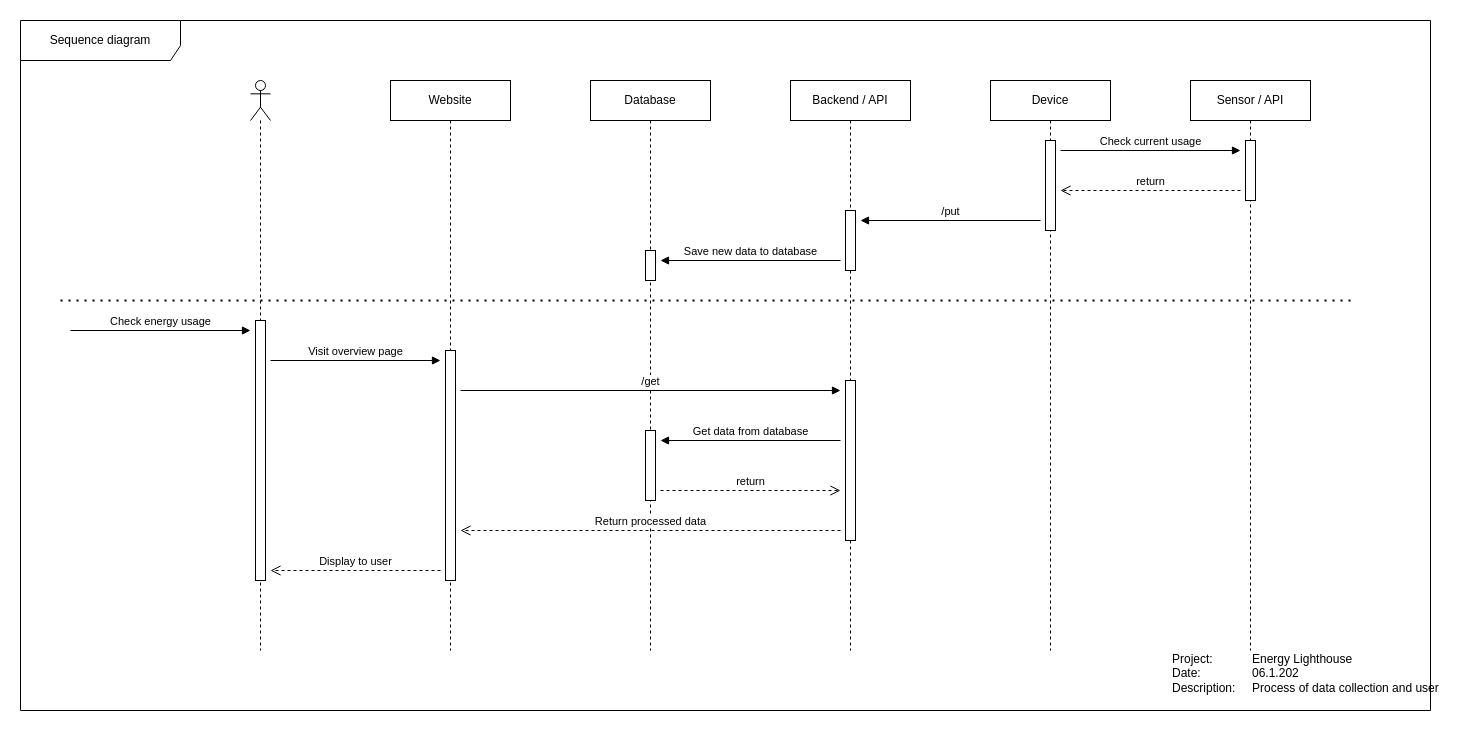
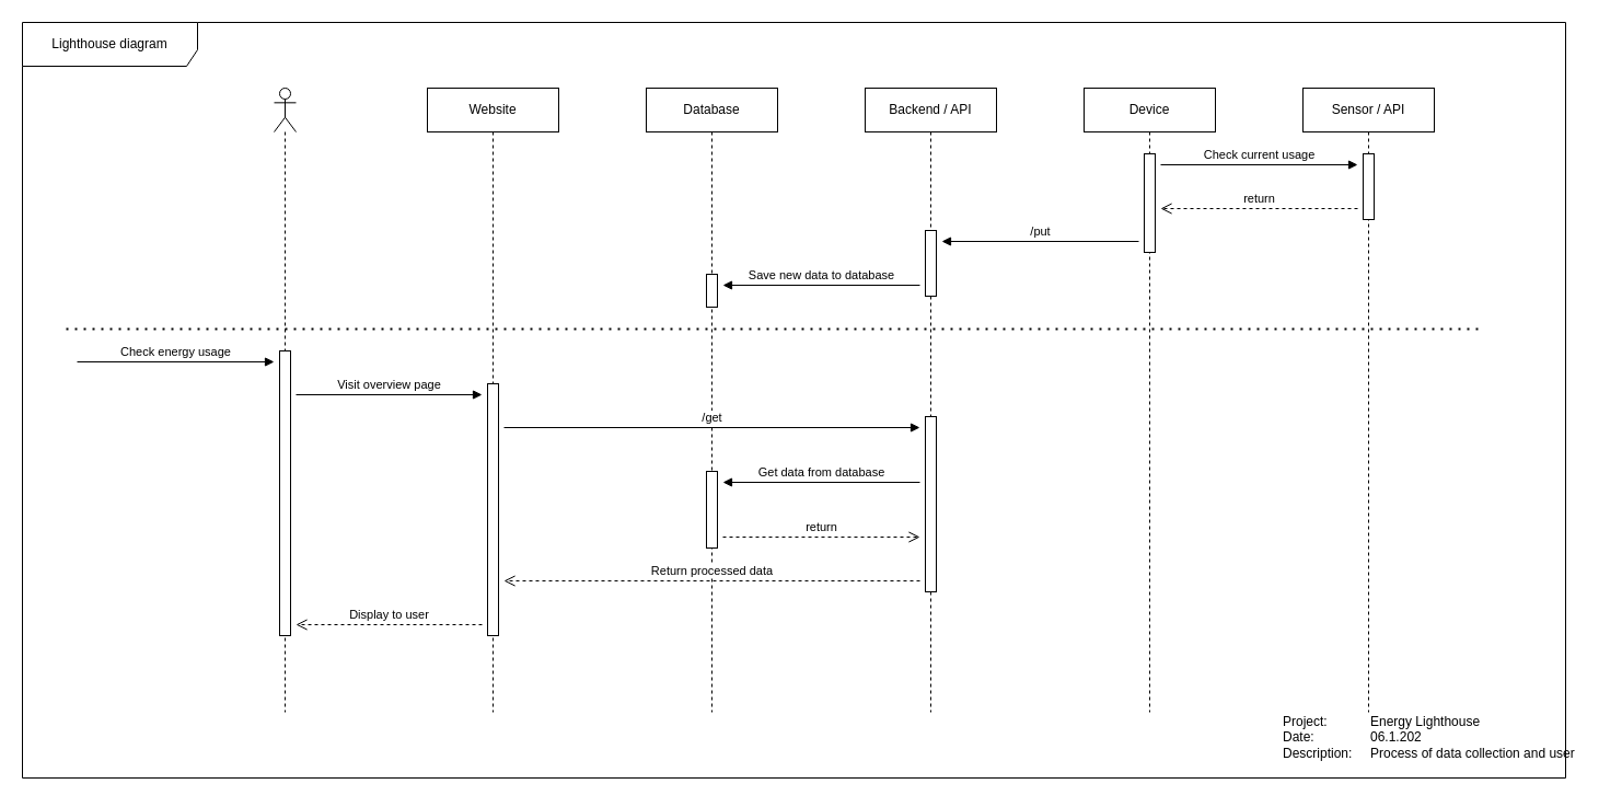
- <mxCell id="29" value="Sequence diagram" style="shape=umlFrame;whiteSpace=wrap;html=1;width=160;height=40;" vertex="1" parent="1"><mxGeometry x="20" y="20" width="1410" height="690" as="geometry" /></mxCell>
+ <mxCell id="29" value="Lighthouse diagram" style="shape=umlFrame;whiteSpace=wrap;html=1;width=160;height=40;" vertex="1" parent="1"><mxGeometry x="20" y="20" width="1410" height="690" as="geometry" /></mxCell>
